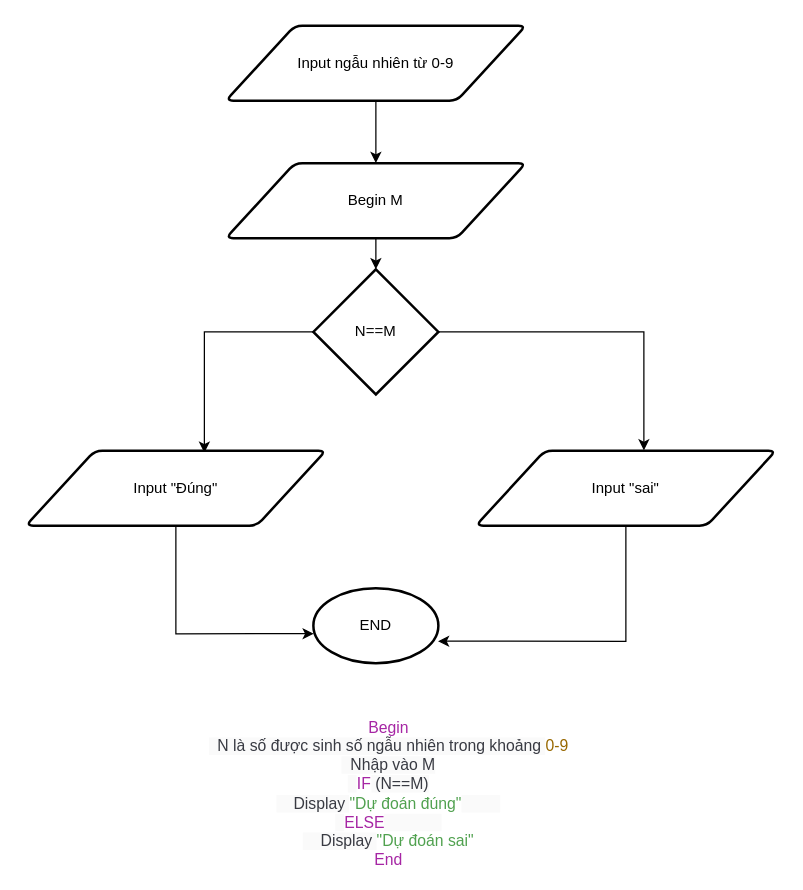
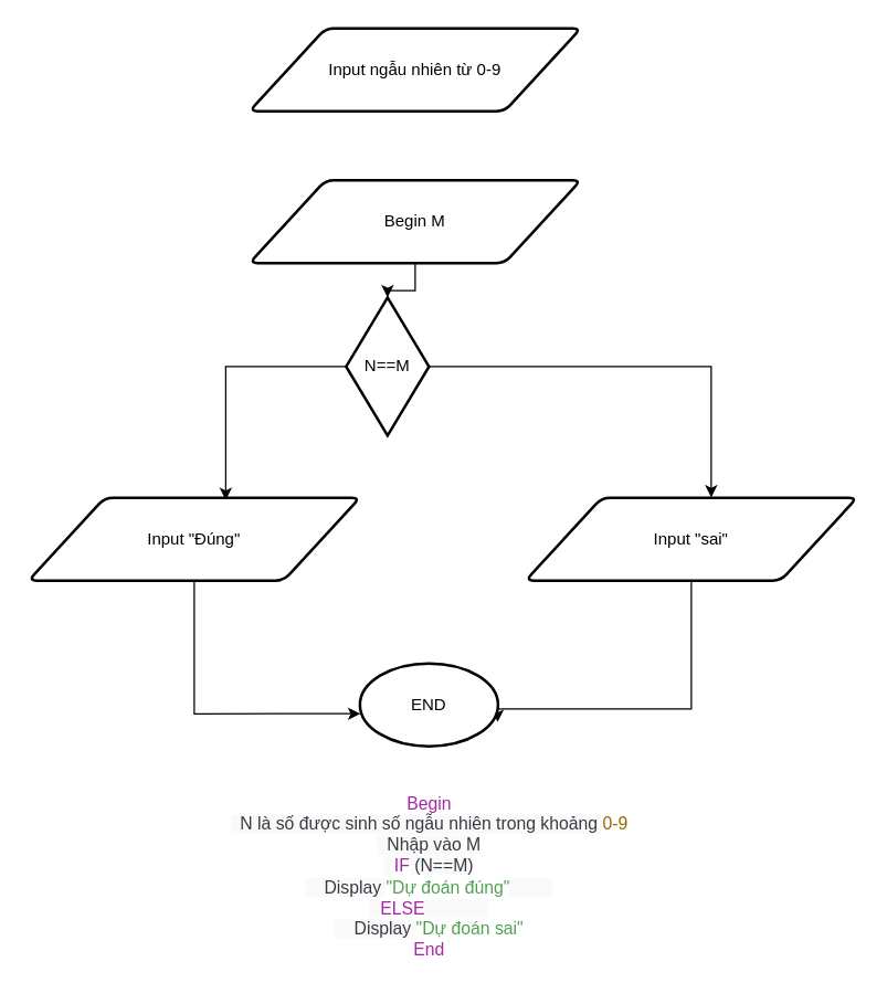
- <mxCell id="2" style="edgeStyle=orthogonalEdgeStyle;rounded=0;orthogonalLoop=1;jettySize=auto;html=1;" parent="1" source="3" target="5" edge="1"><mxGeometry relative="1" as="geometry" /></mxCell>
- <mxCell id="8" value="N==M" style="strokeWidth=2;html=1;shape=mxgraph.flowchart.decision;whiteSpace=wrap;" parent="1" vertex="1"><mxGeometry x="250" y="215" width="100" height="100" as="geometry" /></mxCell>
+ <mxCell id="8" value="N==M" style="strokeWidth=2;html=1;shape=mxgraph.flowchart.decision;whiteSpace=wrap;" parent="1" vertex="1"><mxGeometry x="250" y="215" width="60" height="100" as="geometry" /></mxCell>
- <mxCell id="13" value="END" style="strokeWidth=2;html=1;shape=mxgraph.flowchart.start_1;whiteSpace=wrap;" parent="1" vertex="1"><mxGeometry x="250" y="470" width="100" height="60" as="geometry" /></mxCell>
+ <mxCell id="13" value="END" style="strokeWidth=2;html=1;shape=mxgraph.flowchart.start_1;whiteSpace=wrap;" parent="1" vertex="1"><mxGeometry x="260" y="480" width="100" height="60" as="geometry" /></mxCell>
